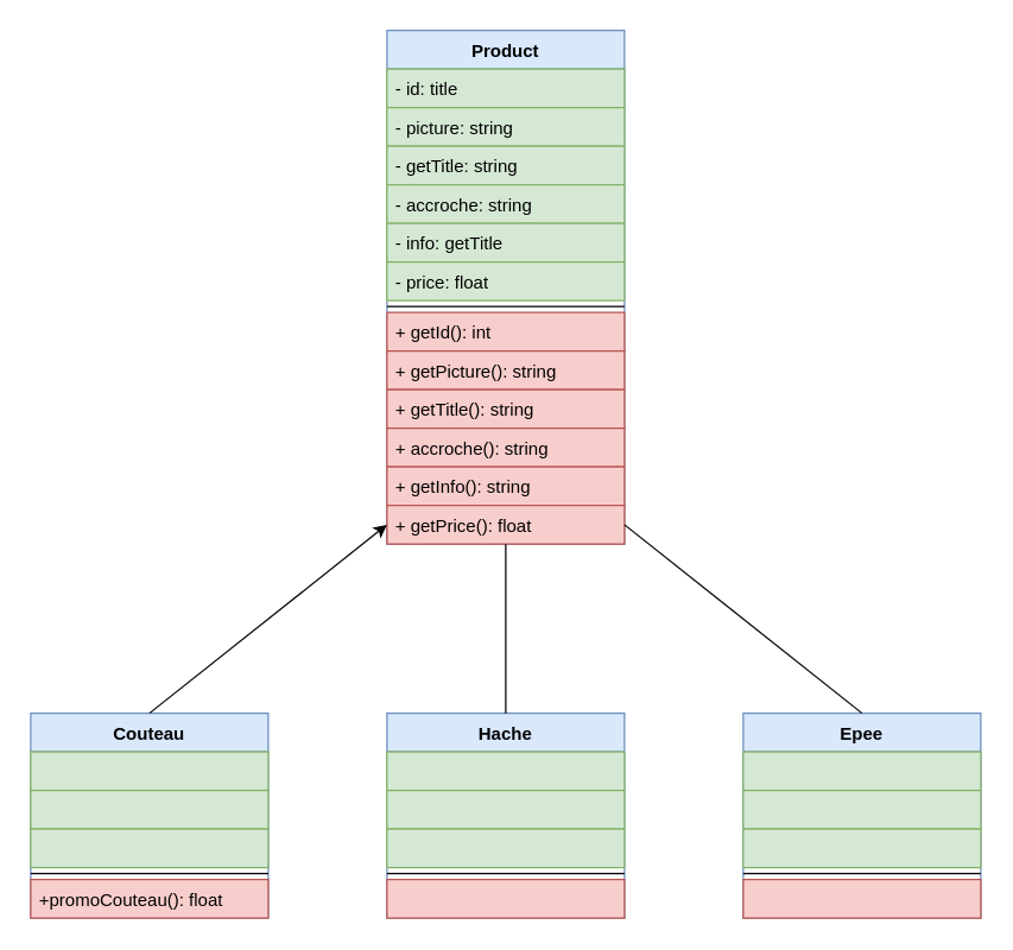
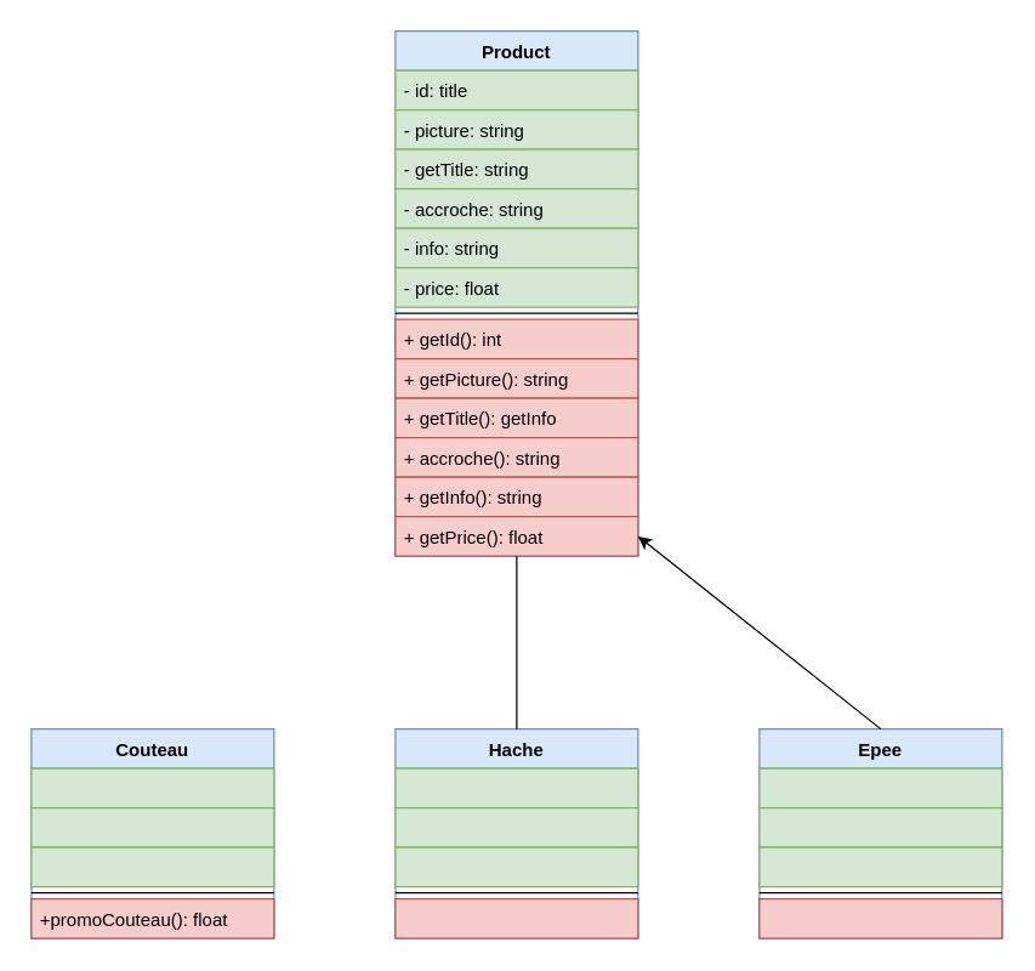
- <mxCell id="7" value="- info: getTitle&#10;" style="text;strokeColor=#82b366;fillColor=#d5e8d4;align=left;verticalAlign=top;spacingLeft=4;spacingRight=4;overflow=hidden;rotatable=0;points=[[0,0.5],[1,0.5]];portConstraint=eastwest;" vertex="1" parent="2"><mxGeometry y="130" width="160" height="26" as="geometry" /></mxCell>
+ <mxCell id="7" value="- info: string&#10;" style="text;strokeColor=#82b366;fillColor=#d5e8d4;align=left;verticalAlign=top;spacingLeft=4;spacingRight=4;overflow=hidden;rotatable=0;points=[[0,0.5],[1,0.5]];portConstraint=eastwest;" vertex="1" parent="2"><mxGeometry y="130" width="160" height="26" as="geometry" /></mxCell>
- <mxCell id="12" value="+ getTitle(): string" style="text;strokeColor=#b85450;fillColor=#f8cecc;align=left;verticalAlign=top;spacingLeft=4;spacingRight=4;overflow=hidden;rotatable=0;points=[[0,0.5],[1,0.5]];portConstraint=eastwest;" vertex="1" parent="2"><mxGeometry y="242" width="160" height="26" as="geometry" /></mxCell>
+ <mxCell id="12" value="+ getTitle(): getInfo" style="text;strokeColor=#b85450;fillColor=#f8cecc;align=left;verticalAlign=top;spacingLeft=4;spacingRight=4;overflow=hidden;rotatable=0;points=[[0,0.5],[1,0.5]];portConstraint=eastwest;" vertex="1" parent="2"><mxGeometry y="242" width="160" height="26" as="geometry" /></mxCell>
- <mxCell id="36" value="" style="endArrow=none;html=1;rounded=0;entryX=1;entryY=0.5;entryDx=0;entryDy=0;exitX=0.5;exitY=0;exitDx=0;exitDy=0;" edge="1" parent="1" source="28" target="15"><mxGeometry width="50" height="50" relative="1" as="geometry"><mxPoint x="580" y="530" as="sourcePoint" /><mxPoint x="630" y="480" as="targetPoint" /></mxGeometry></mxCell>
+ <mxCell id="36" value="" style="endArrow=classic;html=1;rounded=0;entryX=1;entryY=0.5;entryDx=0;entryDy=0;exitX=0.5;exitY=0;exitDx=0;exitDy=0;" edge="1" parent="1" source="28" target="15"><mxGeometry width="50" height="50" relative="1" as="geometry"><mxPoint x="580" y="530" as="sourcePoint" /><mxPoint x="630" y="480" as="targetPoint" /></mxGeometry></mxCell>
- <mxCell id="34" value="" style="endArrow=classic;html=1;rounded=0;entryX=0;entryY=0.5;entryDx=0;entryDy=0;exitX=0.5;exitY=0;exitDx=0;exitDy=0;" edge="1" parent="1" source="16" target="15"><mxGeometry width="50" height="50" relative="1" as="geometry"><mxPoint x="120" y="490" as="sourcePoint" /><mxPoint x="170" y="440" as="targetPoint" /></mxGeometry></mxCell>
